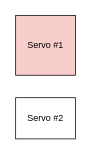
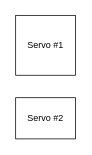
- <mxCell id="2" value="Servo #1" style="whiteSpace=wrap;html=1;aspect=fixed;fillColor=#f8cecc;" vertex="1" parent="1"><mxGeometry x="20" y="20" width="80" height="80" as="geometry" /></mxCell>
+ <mxCell id="2" value="Servo #1" style="whiteSpace=wrap;html=1;aspect=fixed;" vertex="1" parent="1"><mxGeometry x="20" y="20" width="80" height="80" as="geometry" /></mxCell>
